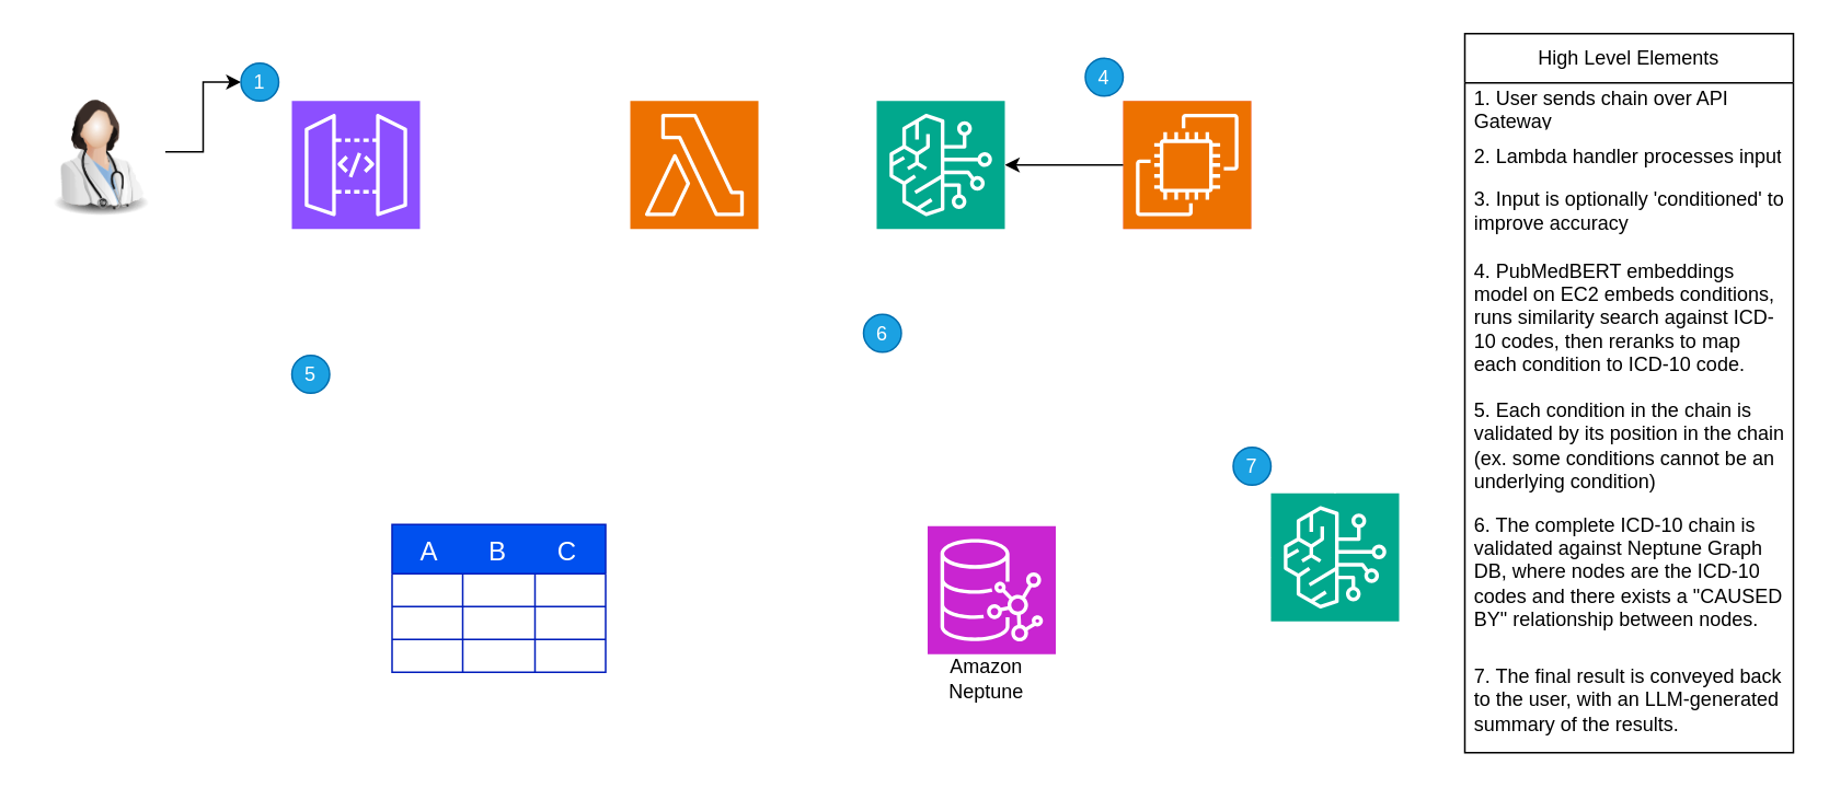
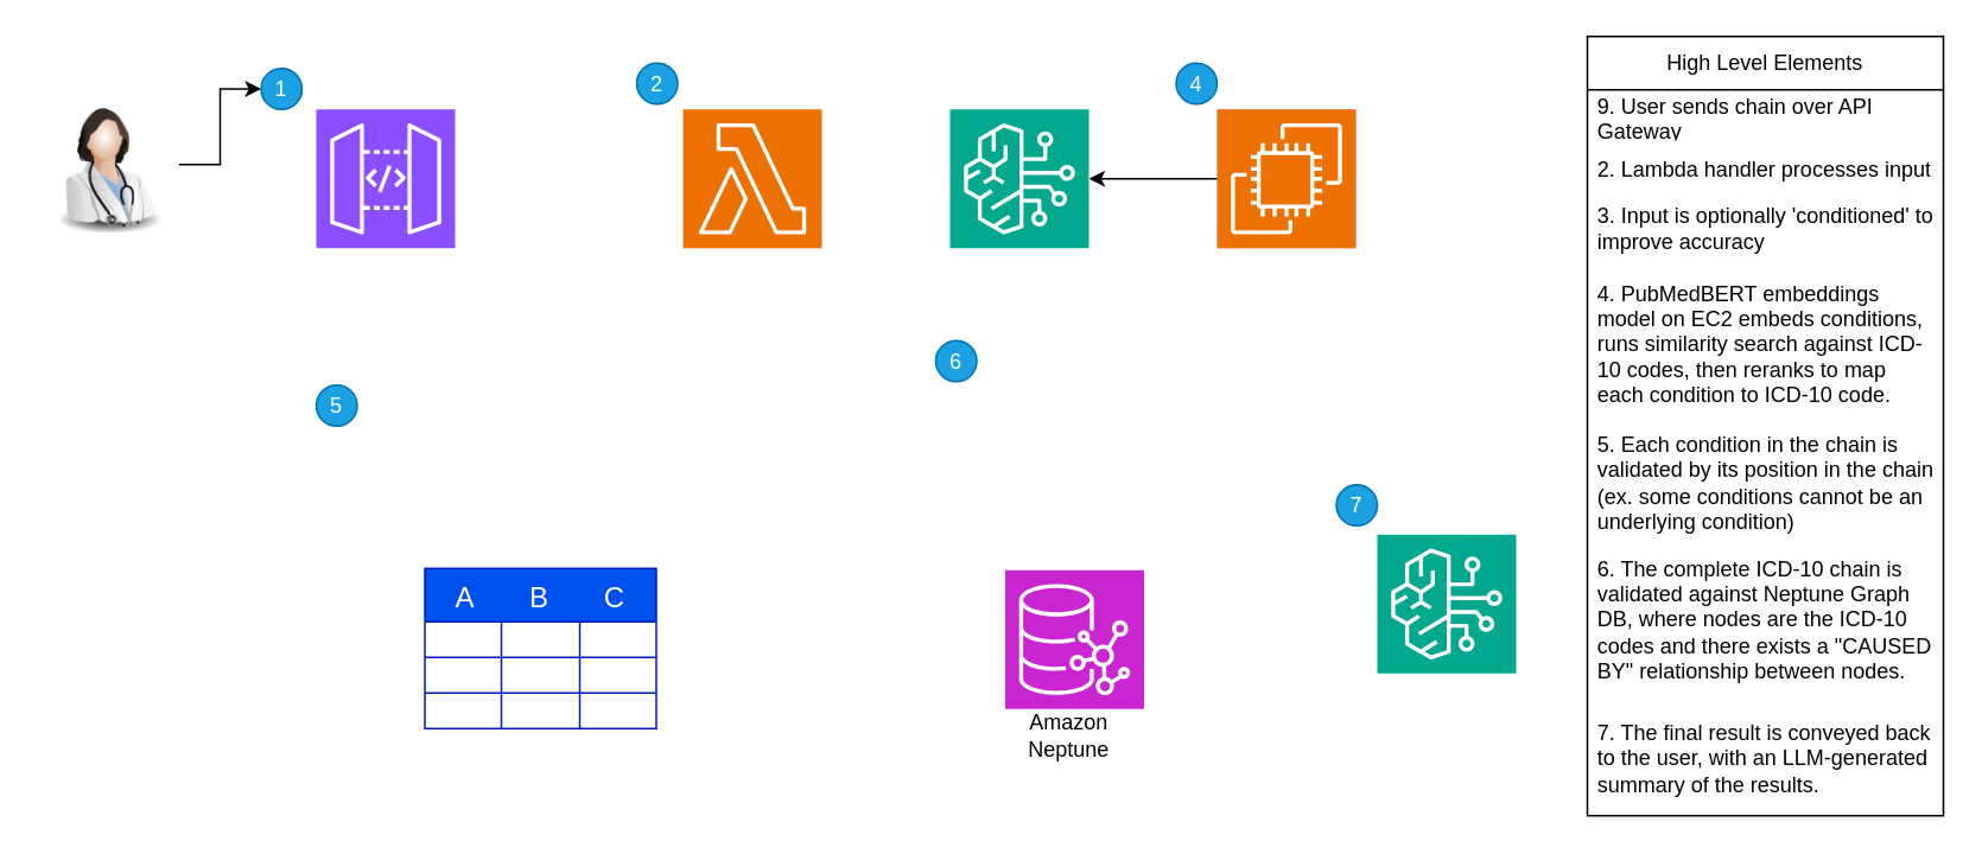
+ <mxCell id="52" value="2" style="ellipse;whiteSpace=wrap;html=1;aspect=fixed;fillColor=light-dark(#1BA1E2,#A9C4EB);fontColor=#ffffff;strokeColor=light-dark(#006EAF,#000000);perimeterSpacing=0;strokeWidth=1;" vertex="1" parent="1"><mxGeometry x="357" y="35" width="23" height="23" as="geometry" /></mxCell>
- <mxCell id="44" value="&lt;font style=&quot;color: light-dark(rgb(0, 0, 0), rgb(0, 0, 0));&quot;&gt;1. User sends chain over API Gateway&lt;/font&gt;" style="text;strokeColor=none;fillColor=none;align=left;verticalAlign=middle;spacingLeft=4;spacingRight=4;overflow=hidden;points=[[0,0.5],[1,0.5]];portConstraint=eastwest;rotatable=0;whiteSpace=wrap;html=1;" vertex="1" parent="43"><mxGeometry y="30" width="200" height="30" as="geometry" /></mxCell>
+ <mxCell id="44" value="&lt;font style=&quot;color: light-dark(rgb(0, 0, 0), rgb(0, 0, 0));&quot;&gt;9. User sends chain over API Gateway&lt;/font&gt;" style="text;strokeColor=none;fillColor=none;align=left;verticalAlign=middle;spacingLeft=4;spacingRight=4;overflow=hidden;points=[[0,0.5],[1,0.5]];portConstraint=eastwest;rotatable=0;whiteSpace=wrap;html=1;" vertex="1" parent="43"><mxGeometry y="30" width="200" height="30" as="geometry" /></mxCell>
